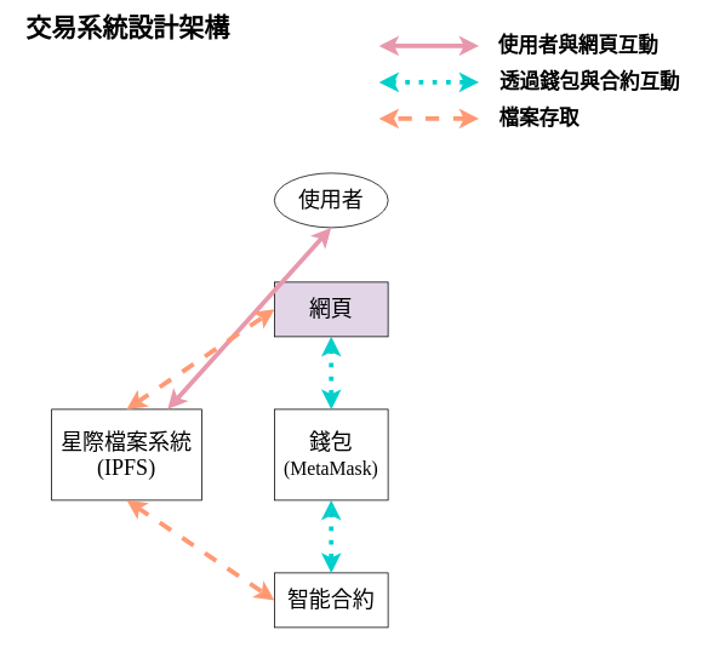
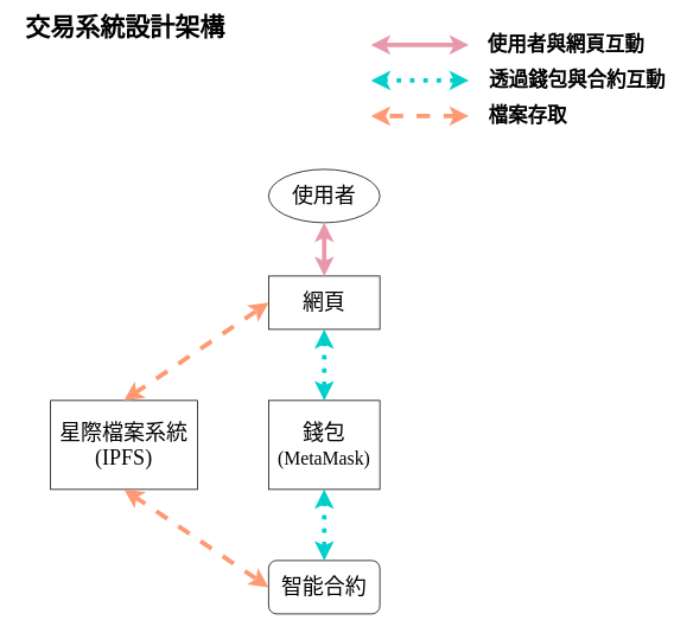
- <mxCell id="14" value="" style="endArrow=classic;startArrow=classic;html=1;fontFamily=Noto Sans TC;fontSource=https%3A%2F%2Ffonts.googleapis.com%2Fcss%3Ffamily%3DNoto%2BSans%2BTC;fontSize=18;strokeWidth=5;strokeColor=#e898ac;exitX=0.5;exitY=1;exitDx=0;exitDy=0;" edge="1" parent="1" source="11" target="13"><mxGeometry width="50" height="50" relative="1" as="geometry"><mxPoint x="476" y="10" as="sourcePoint" /><mxPoint x="586" y="10" as="targetPoint" /></mxGeometry></mxCell>
+ <mxCell id="14" value="" style="endArrow=classic;startArrow=classic;html=1;fontFamily=Noto Sans TC;fontSource=https%3A%2F%2Ffonts.googleapis.com%2Fcss%3Ffamily%3DNoto%2BSans%2BTC;fontSize=18;strokeWidth=5;strokeColor=#e898ac;exitX=0.5;exitY=1;exitDx=0;exitDy=0;entryX=0.5;entryY=0;entryDx=0;entryDy=0;" edge="1" parent="1" source="11" target="12"><mxGeometry width="50" height="50" relative="1" as="geometry"><mxPoint x="476" y="10" as="sourcePoint" /><mxPoint x="586" y="10" as="targetPoint" /></mxGeometry></mxCell>
- <mxCell id="12" value="網頁" style="rounded=0;whiteSpace=wrap;html=1;fontFamily=Noto Sans TC;fontSource=https%3A%2F%2Ffonts.googleapis.com%2Fcss%3Ffamily%3DNoto%2BSans%2BTC;fontSize=24;fillColor=#e1d5e7;" vertex="1" parent="1"><mxGeometry x="301" y="310" width="125" height="60" as="geometry" /></mxCell>
+ <mxCell id="12" value="網頁" style="rounded=0;whiteSpace=wrap;html=1;fontFamily=Noto Sans TC;fontSource=https%3A%2F%2Ffonts.googleapis.com%2Fcss%3Ffamily%3DNoto%2BSans%2BTC;fontSize=24;" vertex="1" parent="1"><mxGeometry x="301" y="310" width="125" height="60" as="geometry" /></mxCell>
- <mxCell id="4" value="智能合約" style="rounded=0;whiteSpace=wrap;html=1;fontFamily=Noto Sans TC;fontSource=https%3A%2F%2Ffonts.googleapis.com%2Fcss%3Ffamily%3DNoto%2BSans%2BTC;fontSize=24;" parent="1" vertex="1"><mxGeometry x="301" y="630" width="125" height="60" as="geometry" /></mxCell>
+ <mxCell id="4" value="智能合約" style="whiteSpace=wrap;html=1;fontFamily=Noto Sans TC;fontSource=https%3A%2F%2Ffonts.googleapis.com%2Fcss%3Ffamily%3DNoto%2BSans%2BTC;fontSize=24;rounded=1;" parent="1" vertex="1"><mxGeometry x="301" y="630" width="125" height="60" as="geometry" /></mxCell>
